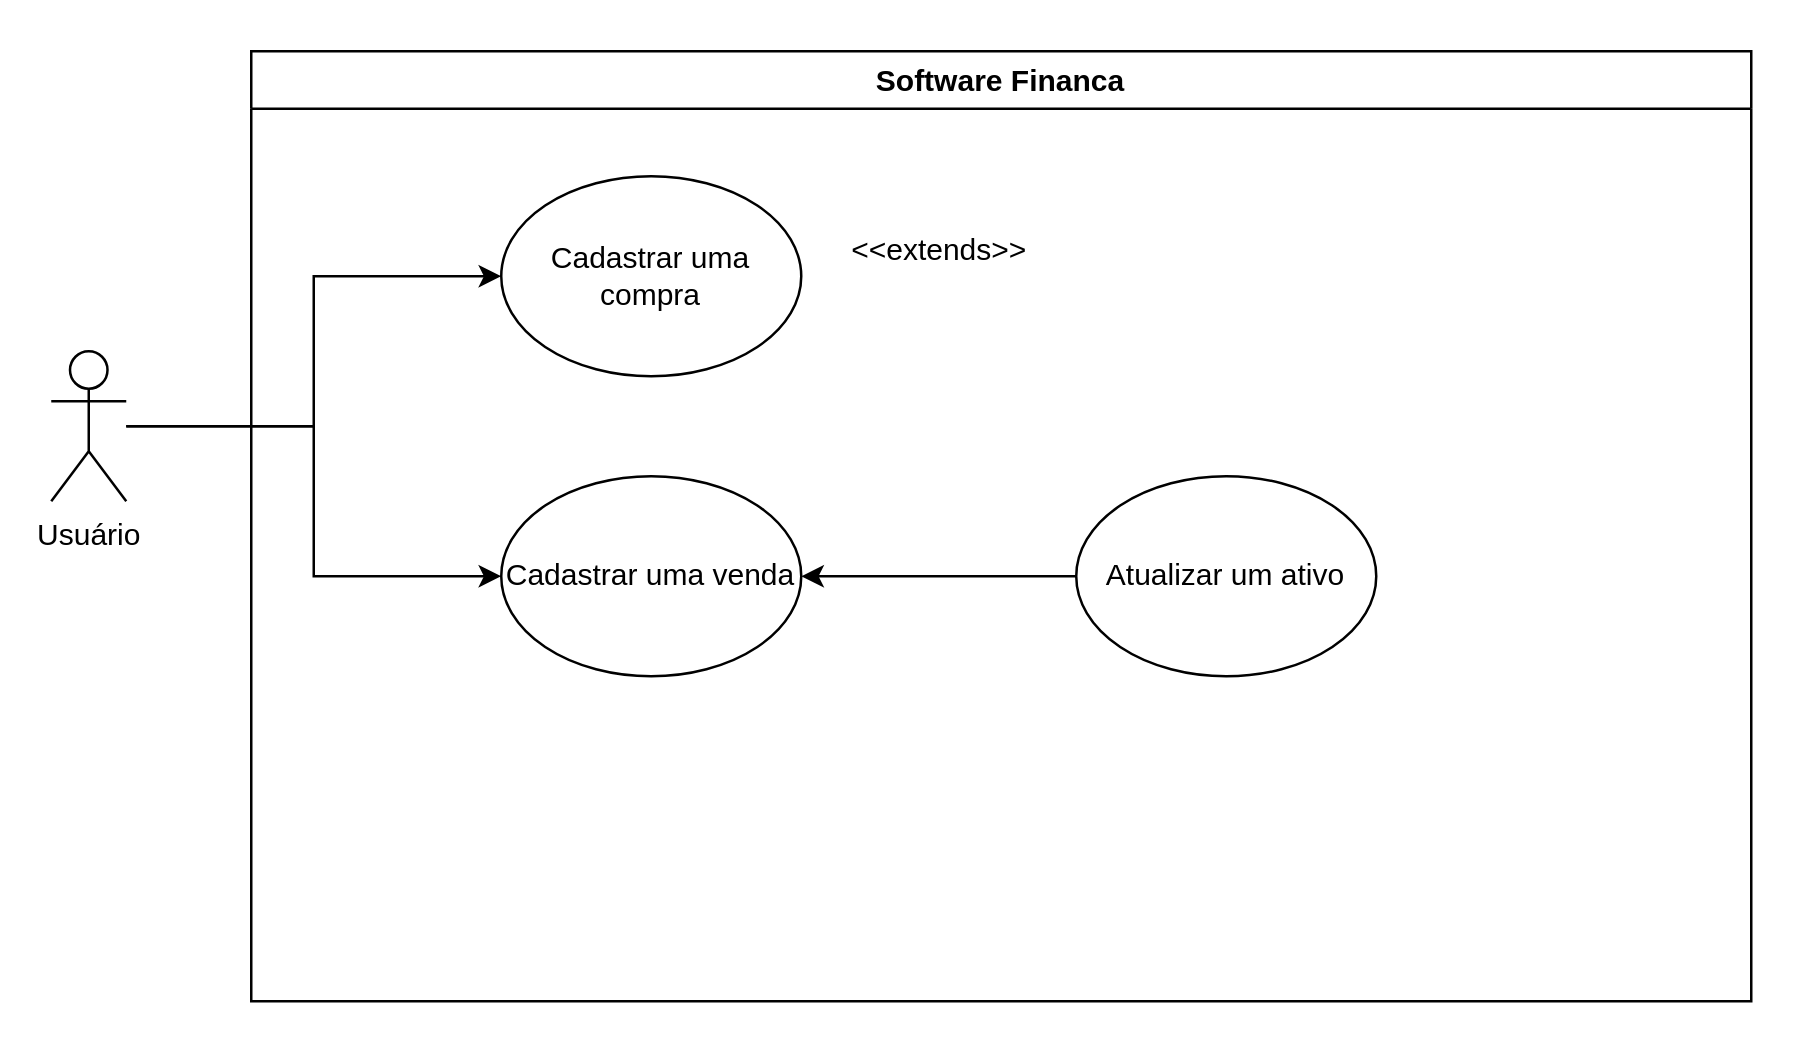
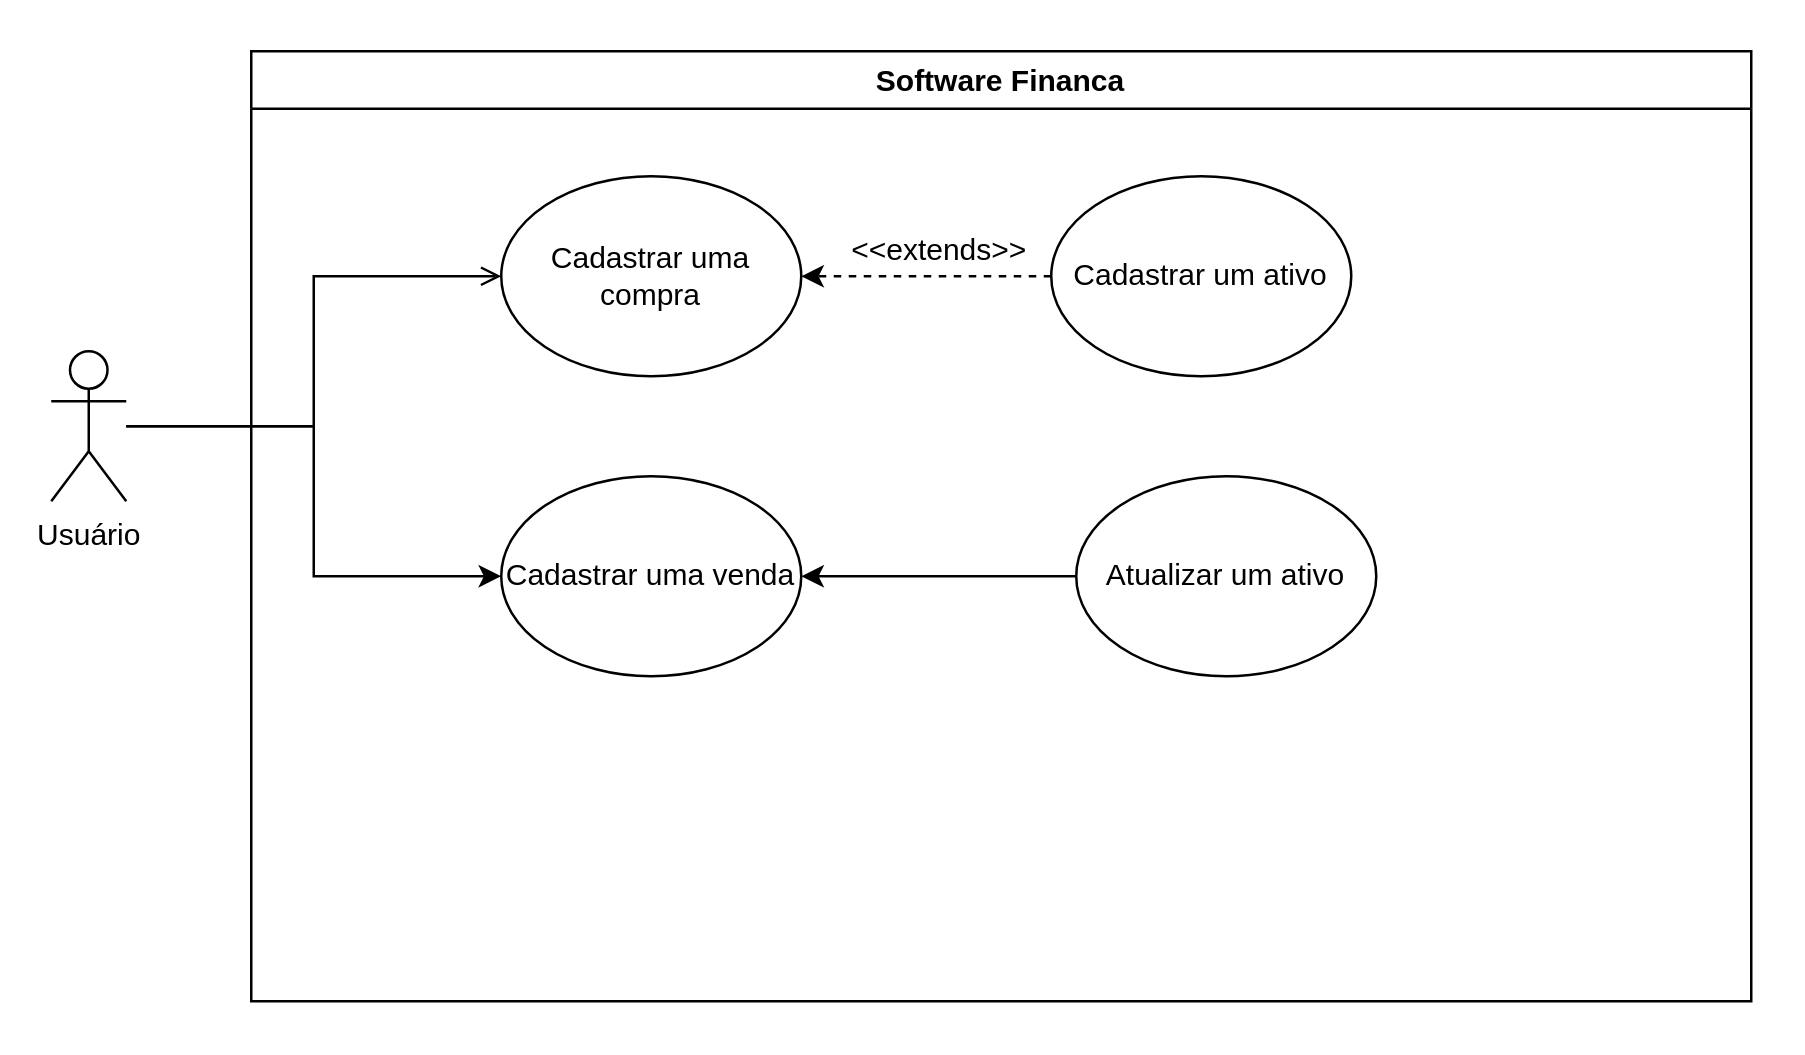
- <mxCell id="2" style="edgeStyle=orthogonalEdgeStyle;rounded=0;orthogonalLoop=1;jettySize=auto;html=1;" parent="1" source="4" target="6" edge="1"><mxGeometry relative="1" as="geometry" /></mxCell>
+ <mxCell id="2" style="edgeStyle=orthogonalEdgeStyle;rounded=0;orthogonalLoop=1;jettySize=auto;html=1;endArrow=open;" parent="1" source="4" target="6" edge="1"><mxGeometry relative="1" as="geometry" /></mxCell>
+ <mxCell id="9" style="edgeStyle=orthogonalEdgeStyle;rounded=0;orthogonalLoop=1;jettySize=auto;html=1;entryX=1;entryY=0.5;entryDx=0;entryDy=0;dashed=1;" parent="5" source="8" target="6" edge="1"><mxGeometry relative="1" as="geometry" /></mxCell>
+ <mxCell id="8" value="Cadastrar um ativo" style="ellipse;whiteSpace=wrap;html=1;" parent="5" vertex="1"><mxGeometry x="320" y="50" width="120" height="80" as="geometry" /></mxCell>
